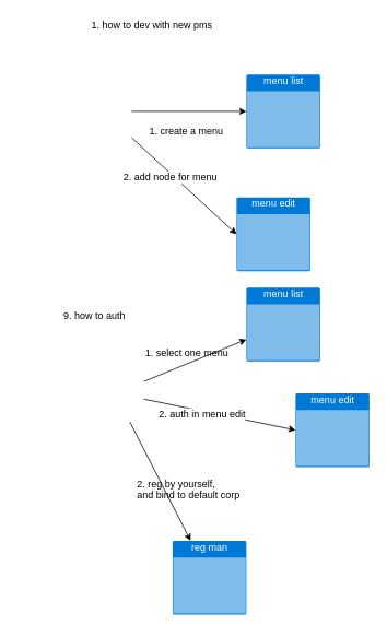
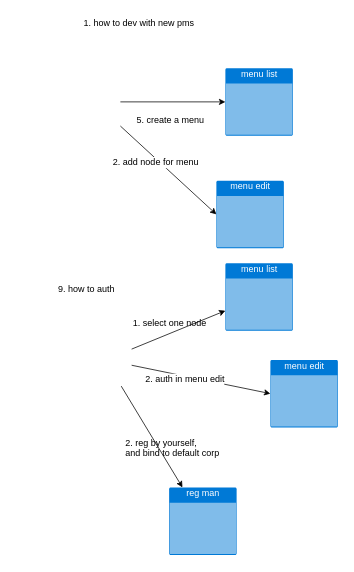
- <mxCell id="8" value="1. create a menu" style="text;html=1;resizable=0;points=[];autosize=1;align=left;verticalAlign=top;spacingTop=-4;" vertex="1" parent="1"><mxGeometry x="180" y="149" width="110" height="10" as="geometry" /></mxCell>
+ <mxCell id="8" value="5. create a menu" style="text;html=1;resizable=0;points=[];autosize=1;align=left;verticalAlign=top;spacingTop=-4;" vertex="1" parent="1"><mxGeometry x="180" y="149" width="110" height="10" as="geometry" /></mxCell>
- <mxCell id="17" value="1. select one menu" style="text;html=1;resizable=0;points=[];autosize=1;align=left;verticalAlign=top;spacingTop=-4;" vertex="1" parent="1"><mxGeometry x="175" y="420" width="120" height="10" as="geometry" /></mxCell>
+ <mxCell id="17" value="1. select one node" style="text;html=1;resizable=0;points=[];autosize=1;align=left;verticalAlign=top;spacingTop=-4;" vertex="1" parent="1"><mxGeometry x="175" y="420" width="120" height="10" as="geometry" /></mxCell>
- <mxCell id="19" value="reg man" style="html=1;strokeColor=none;fillColor=#0079D6;labelPosition=center;verticalLabelPosition=middle;verticalAlign=top;align=center;fontSize=12;outlineConnect=0;spacingTop=-6;fontColor=#FFFFFF;shape=mxgraph.sitemap.page;" vertex="1" parent="1"><mxGeometry x="210" y="659.067" width="90" height="90" as="geometry" /></mxCell>
+ <mxCell id="19" value="reg man" style="html=1;strokeColor=none;fillColor=#0079D6;labelPosition=center;verticalLabelPosition=middle;verticalAlign=top;align=center;fontSize=12;outlineConnect=0;spacingTop=-6;fontColor=#FFFFFF;shape=mxgraph.sitemap.page;" vertex="1" parent="1"><mxGeometry x="225" y="649.067" width="90" height="90" as="geometry" /></mxCell>
